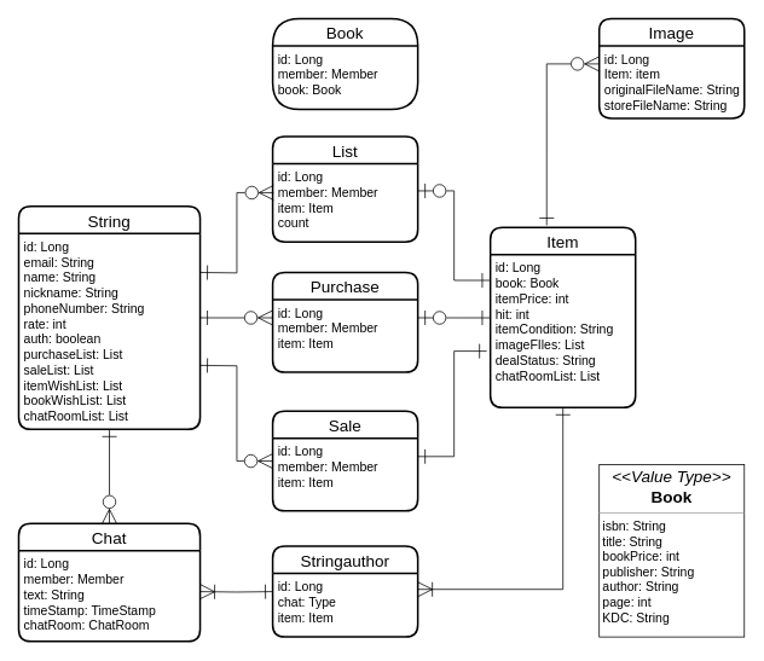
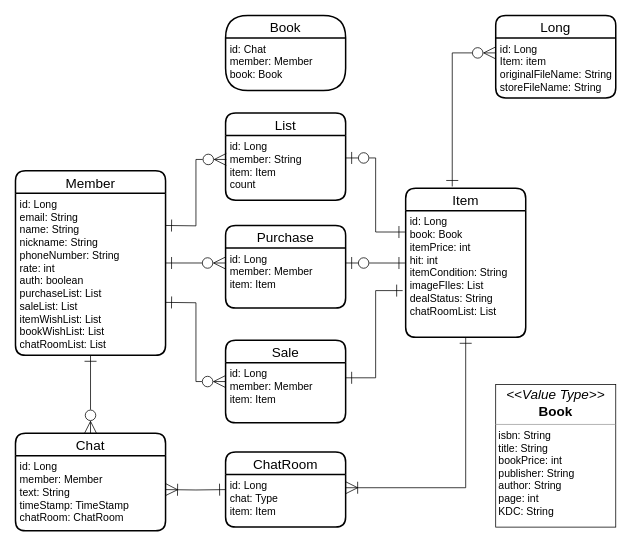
- <mxCell id="28" value="Image" style="swimlane;childLayout=stackLayout;horizontal=1;startSize=30;horizontalStack=0;rounded=1;fontSize=18;fontStyle=0;strokeWidth=2;resizeParent=0;resizeLast=1;shadow=0;dashed=0;align=center;" parent="1" vertex="1"><mxGeometry x="660" y="20" width="160" height="110" as="geometry" /></mxCell>
+ <mxCell id="28" value="Long" style="swimlane;childLayout=stackLayout;horizontal=1;startSize=30;horizontalStack=0;rounded=1;fontSize=18;fontStyle=0;strokeWidth=2;resizeParent=0;resizeLast=1;shadow=0;dashed=0;align=center;" parent="1" vertex="1"><mxGeometry x="660" y="20" width="160" height="110" as="geometry" /></mxCell>
- <mxCell id="21" value="id: Long&#10;member: Member&#10;book: Book" style="align=left;strokeColor=none;fillColor=none;spacingLeft=4;fontSize=14;verticalAlign=top;resizable=0;rotatable=0;part=1;" parent="20" vertex="1"><mxGeometry y="30" width="160" height="70" as="geometry" /></mxCell>
+ <mxCell id="21" value="id: Chat&#10;member: Member&#10;book: Book" style="align=left;strokeColor=none;fillColor=none;spacingLeft=4;fontSize=14;verticalAlign=top;resizable=0;rotatable=0;part=1;" parent="20" vertex="1"><mxGeometry y="30" width="160" height="70" as="geometry" /></mxCell>
- <mxCell id="23" value="id: Long&#10;member: Member&#10;item: Item&#10;count" style="align=left;strokeColor=none;fillColor=none;spacingLeft=4;fontSize=14;verticalAlign=top;resizable=0;rotatable=0;part=1;" parent="22" vertex="1"><mxGeometry y="30" width="160" height="86.25" as="geometry" /></mxCell>
+ <mxCell id="23" value="id: Long&#10;member: String&#10;item: Item&#10;count" style="align=left;strokeColor=none;fillColor=none;spacingLeft=4;fontSize=14;verticalAlign=top;resizable=0;rotatable=0;part=1;" parent="22" vertex="1"><mxGeometry y="30" width="160" height="86.25" as="geometry" /></mxCell>
- <mxCell id="5" value="String" style="swimlane;childLayout=stackLayout;horizontal=1;startSize=30;horizontalStack=0;rounded=1;fontSize=18;fontStyle=0;strokeWidth=2;resizeParent=0;resizeLast=1;shadow=0;dashed=0;align=center;" parent="1" vertex="1"><mxGeometry x="20" y="227" width="200" height="246" as="geometry" /></mxCell>
+ <mxCell id="5" value="Member" style="swimlane;childLayout=stackLayout;horizontal=1;startSize=30;horizontalStack=0;rounded=1;fontSize=18;fontStyle=0;strokeWidth=2;resizeParent=0;resizeLast=1;shadow=0;dashed=0;align=center;" parent="1" vertex="1"><mxGeometry x="20" y="227" width="200" height="246" as="geometry" /></mxCell>
- <mxCell id="13" value="Stringauthor" style="swimlane;childLayout=stackLayout;horizontal=1;startSize=30;horizontalStack=0;rounded=1;fontSize=18;fontStyle=0;strokeWidth=2;resizeParent=0;resizeLast=1;shadow=0;dashed=0;align=center;" parent="1" vertex="1"><mxGeometry x="300" y="602" width="160" height="100" as="geometry" /></mxCell>
+ <mxCell id="13" value="ChatRoom" style="swimlane;childLayout=stackLayout;horizontal=1;startSize=30;horizontalStack=0;rounded=1;fontSize=18;fontStyle=0;strokeWidth=2;resizeParent=0;resizeLast=1;shadow=0;dashed=0;align=center;" parent="1" vertex="1"><mxGeometry x="300" y="602" width="160" height="100" as="geometry" /></mxCell>
